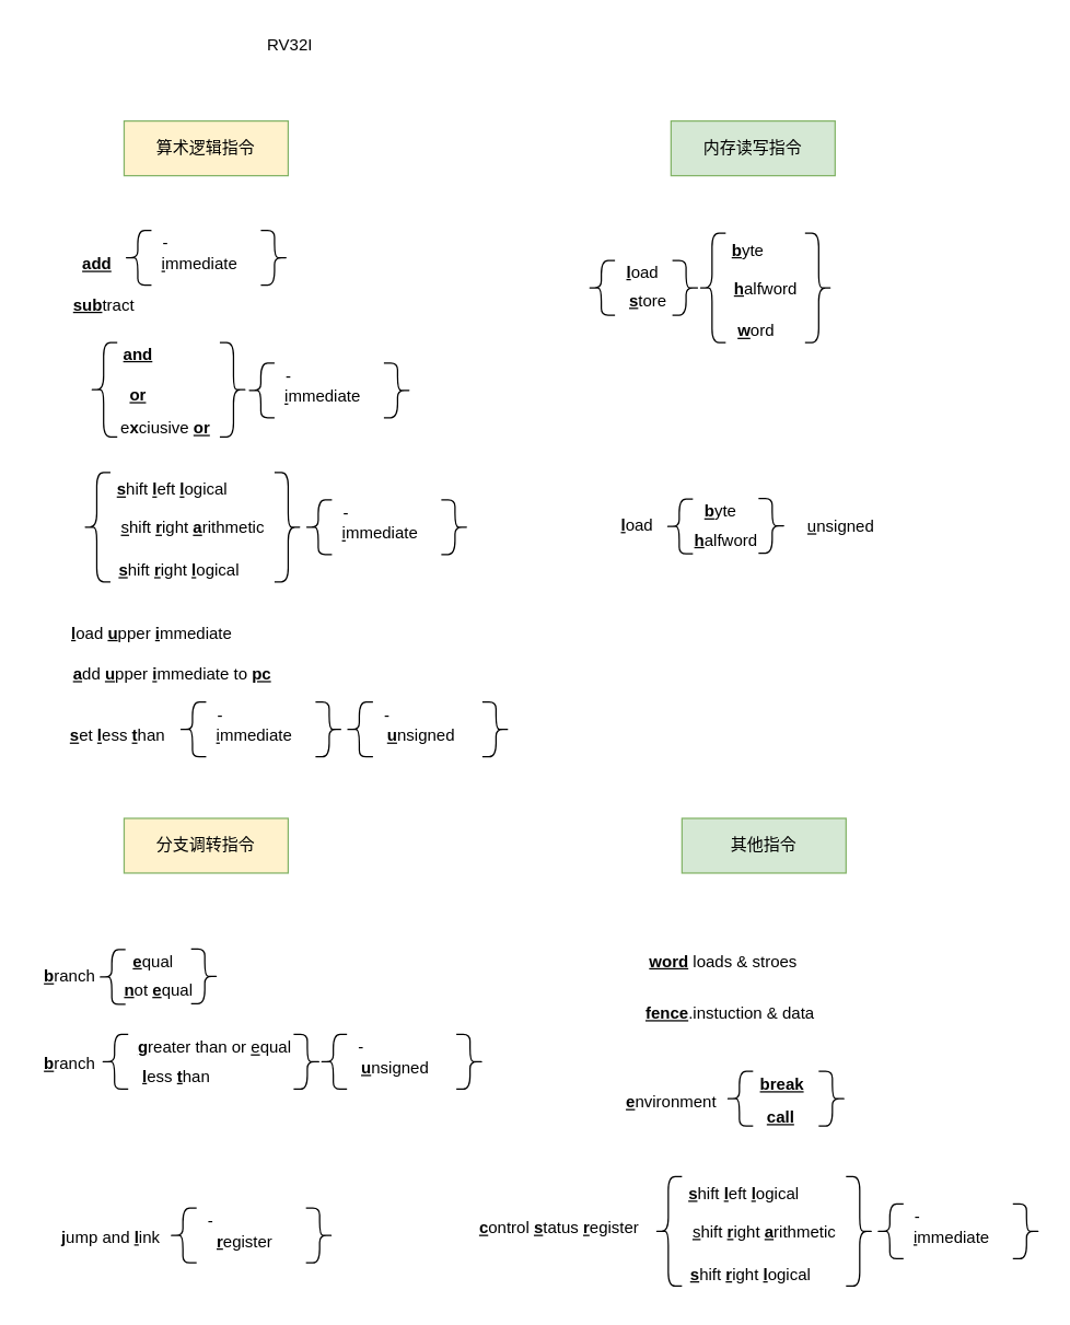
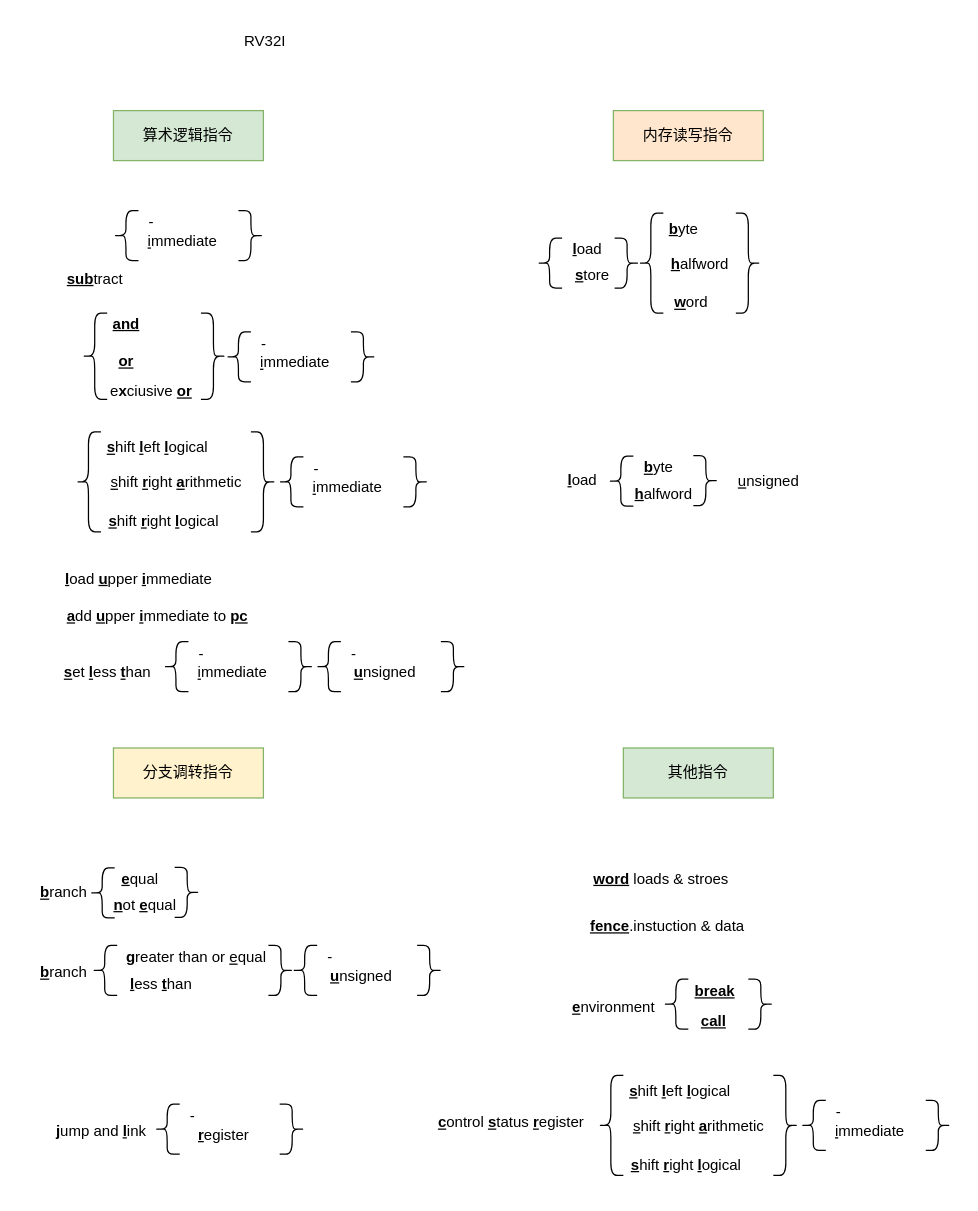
- <mxCell id="3" value="&lt;font style=&quot;vertical-align: inherit;&quot;&gt;&lt;font style=&quot;vertical-align: inherit;&quot;&gt;算术逻辑指令&lt;/font&gt;&lt;/font&gt;" style="rounded=0;whiteSpace=wrap;html=1;fillColor=#fff2cc;strokeColor=#82b366;" vertex="1" parent="1"><mxGeometry x="90" y="88" width="120" height="40" as="geometry" /></mxCell>
+ <mxCell id="3" value="&lt;font style=&quot;vertical-align: inherit;&quot;&gt;&lt;font style=&quot;vertical-align: inherit;&quot;&gt;算术逻辑指令&lt;/font&gt;&lt;/font&gt;" style="rounded=0;whiteSpace=wrap;html=1;fillColor=#d5e8d4;strokeColor=#82b366;" vertex="1" parent="1"><mxGeometry x="90" y="88" width="120" height="40" as="geometry" /></mxCell>
- <mxCell id="36" value="内存读写指令" style="rounded=0;whiteSpace=wrap;html=1;fillColor=#d5e8d4;strokeColor=#82b366;" vertex="1" parent="1"><mxGeometry x="490" y="88" width="120" height="40" as="geometry" /></mxCell>
+ <mxCell id="36" value="内存读写指令" style="rounded=0;whiteSpace=wrap;html=1;fillColor=#ffe6cc;strokeColor=#82b366;" vertex="1" parent="1"><mxGeometry x="490" y="88" width="120" height="40" as="geometry" /></mxCell>
- <mxCell id="6" value="&lt;u&gt;&lt;b&gt;add&lt;/b&gt;&lt;/u&gt;" style="text;html=1;align=center;verticalAlign=middle;resizable=0;points=[];autosize=1;strokeColor=none;fillColor=none;" vertex="1" parent="5"><mxGeometry y="15" width="40" height="30" as="geometry" /></mxCell>
